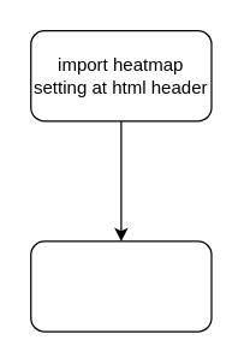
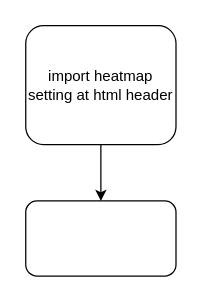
- <mxCell id="3" value="import heatmap setting at html header&lt;br&gt;" style="rounded=1;whiteSpace=wrap;html=1;" vertex="1" parent="1"><mxGeometry x="20" y="20" width="120" height="60" as="geometry" /></mxCell>
+ <mxCell id="3" value="import heatmap setting at html header&lt;br&gt;" style="rounded=1;whiteSpace=wrap;html=1;" vertex="1" parent="1"><mxGeometry x="20" y="20" width="120" height="95" as="geometry" /></mxCell>
